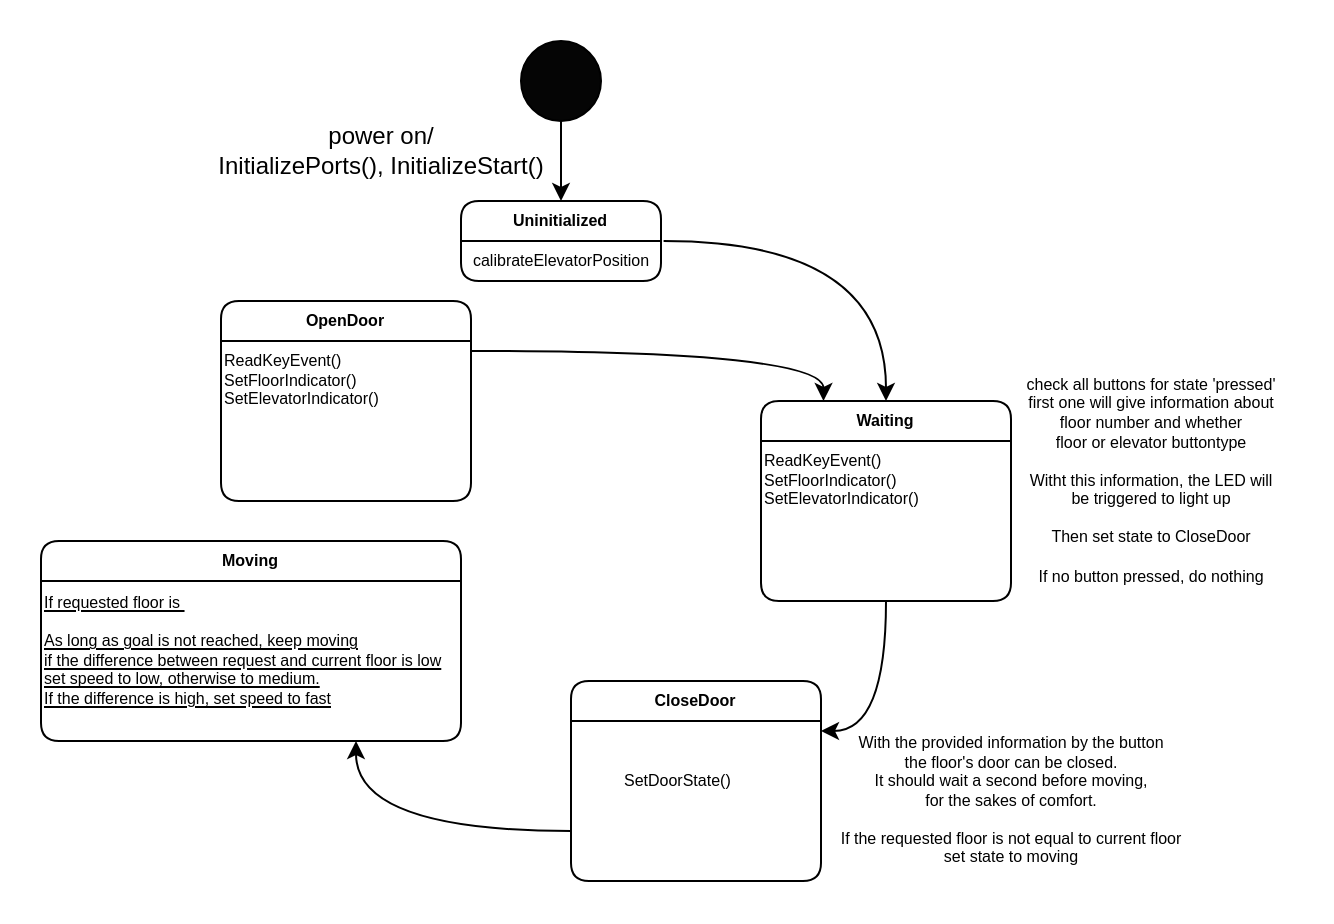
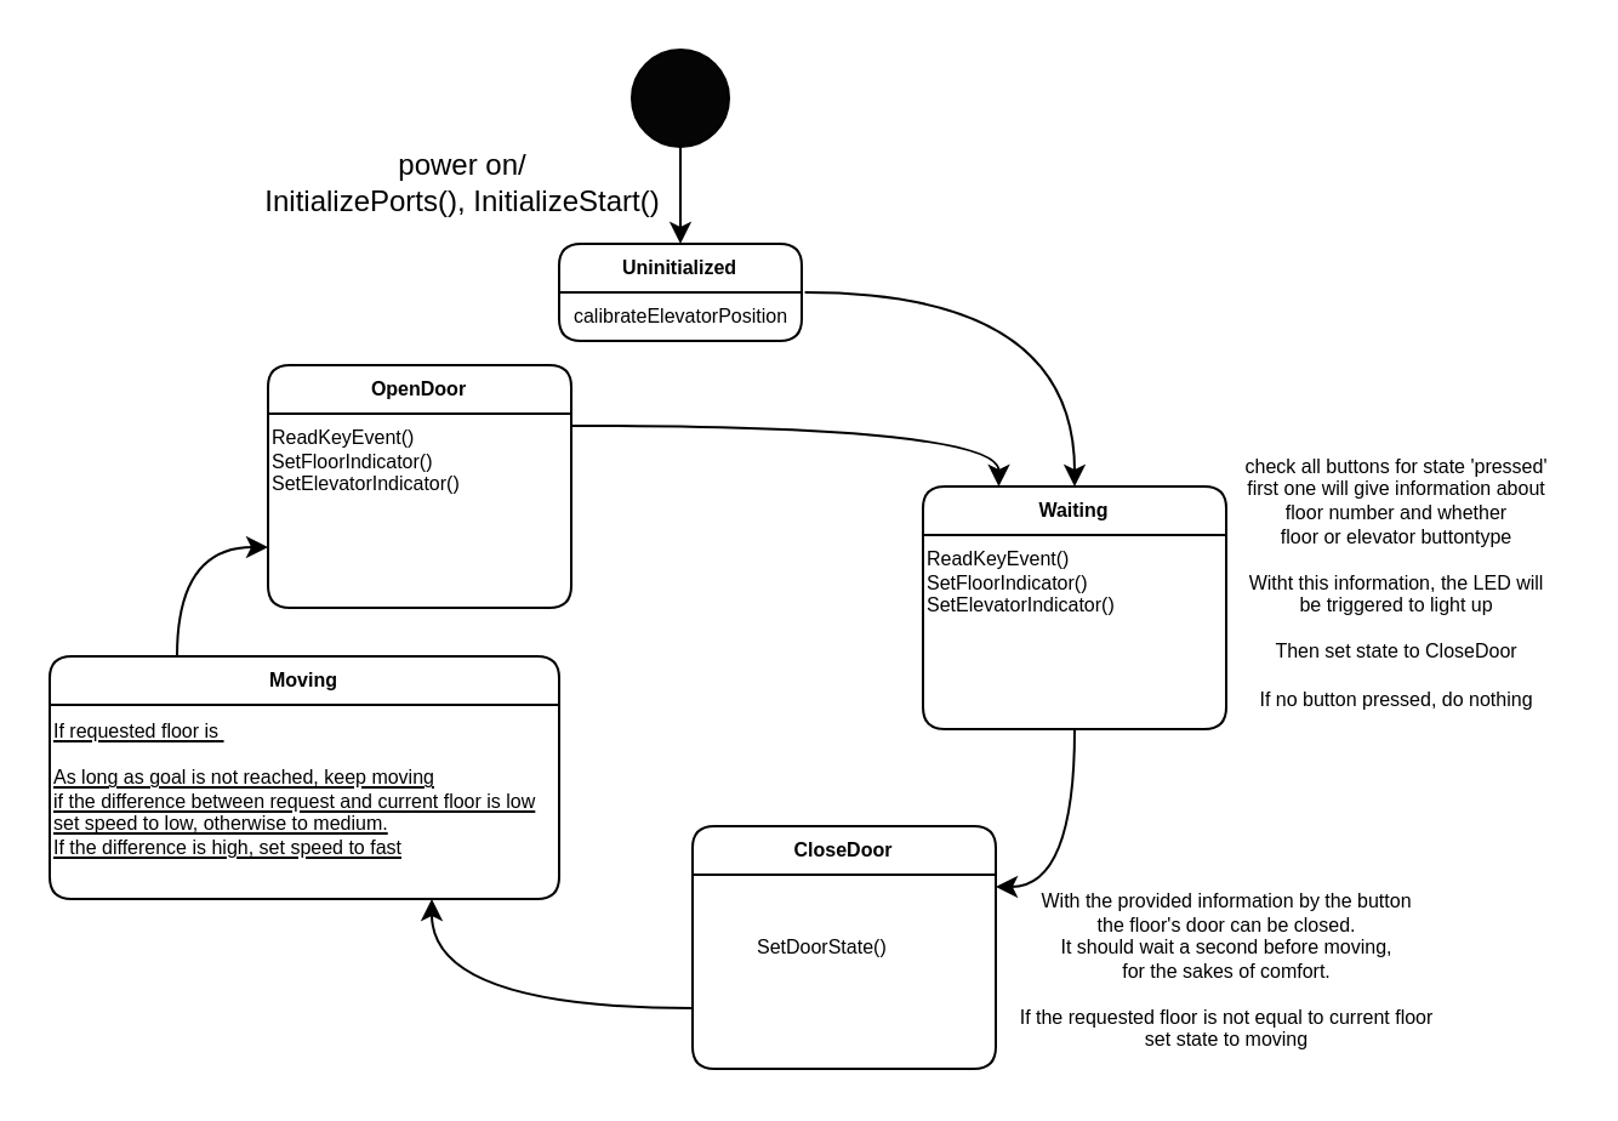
+ <mxCell id="16" style="edgeStyle=orthogonalEdgeStyle;curved=1;rounded=0;orthogonalLoop=1;jettySize=auto;html=1;exitX=0.25;exitY=0;exitDx=0;exitDy=0;entryX=0;entryY=0.75;entryDx=0;entryDy=0;" edge="1" parent="1" source="17" target="20"><mxGeometry relative="1" as="geometry" /></mxCell>
